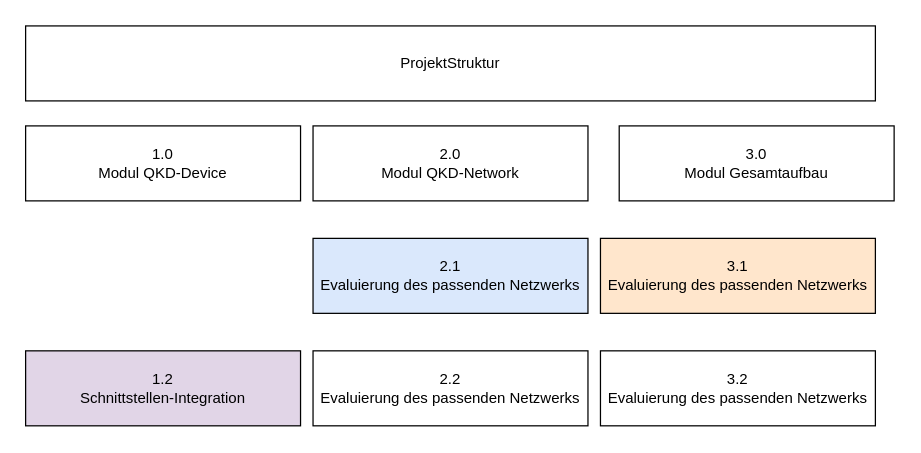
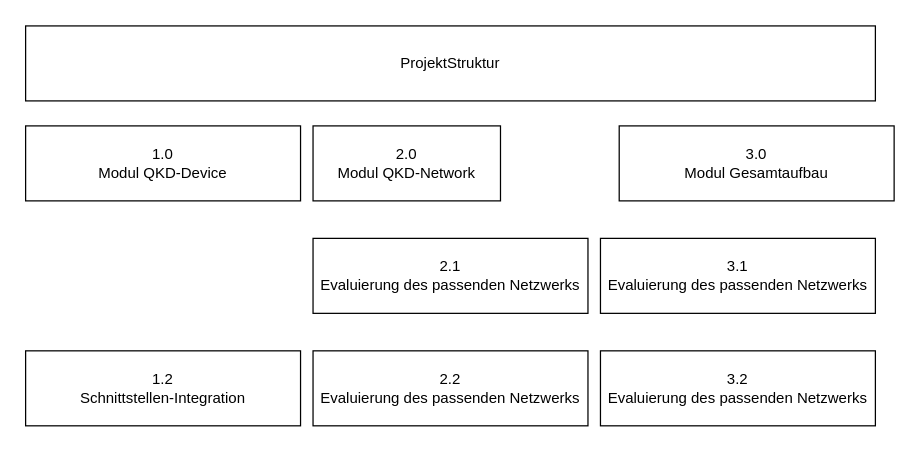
- <mxCell id="4" value="2.0&lt;br&gt;Modul QKD-Network" style="rounded=0;whiteSpace=wrap;html=1;" vertex="1" parent="1"><mxGeometry x="250" y="100" width="220" height="60" as="geometry" /></mxCell>
+ <mxCell id="4" value="2.0&lt;br&gt;Modul QKD-Network" style="rounded=0;whiteSpace=wrap;html=1;" vertex="1" parent="1"><mxGeometry x="250" y="100" width="150" height="60" as="geometry" /></mxCell>
- <mxCell id="6" value="2.1&lt;br&gt;Evaluierung des passenden Netzwerks" style="rounded=0;whiteSpace=wrap;html=1;fillColor=#dae8fc;" vertex="1" parent="1"><mxGeometry x="250" y="190" width="220" height="60" as="geometry" /></mxCell>
+ <mxCell id="6" value="2.1&lt;br&gt;Evaluierung des passenden Netzwerks" style="rounded=0;whiteSpace=wrap;html=1;" vertex="1" parent="1"><mxGeometry x="250" y="190" width="220" height="60" as="geometry" /></mxCell>
- <mxCell id="7" value="3.1&lt;br&gt;Evaluierung des passenden Netzwerks" style="rounded=0;whiteSpace=wrap;html=1;fillColor=#ffe6cc;" vertex="1" parent="1"><mxGeometry x="480" y="190" width="220" height="60" as="geometry" /></mxCell>
+ <mxCell id="7" value="3.1&lt;br&gt;Evaluierung des passenden Netzwerks" style="rounded=0;whiteSpace=wrap;html=1;" vertex="1" parent="1"><mxGeometry x="480" y="190" width="220" height="60" as="geometry" /></mxCell>
- <mxCell id="10" value="1.2&lt;br&gt;Schnittstellen-Integration" style="rounded=0;whiteSpace=wrap;html=1;fillColor=#e1d5e7;" vertex="1" parent="1"><mxGeometry x="20" y="280" width="220" height="60" as="geometry" /></mxCell>
+ <mxCell id="10" value="1.2&lt;br&gt;Schnittstellen-Integration" style="rounded=0;whiteSpace=wrap;html=1;" vertex="1" parent="1"><mxGeometry x="20" y="280" width="220" height="60" as="geometry" /></mxCell>
